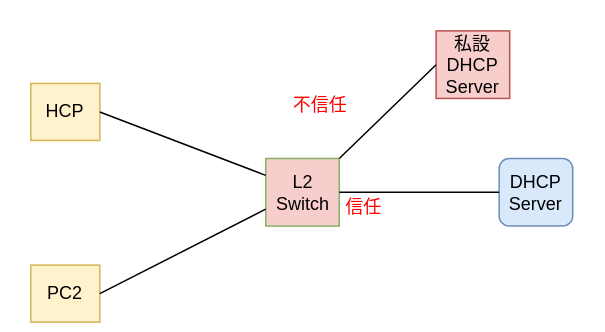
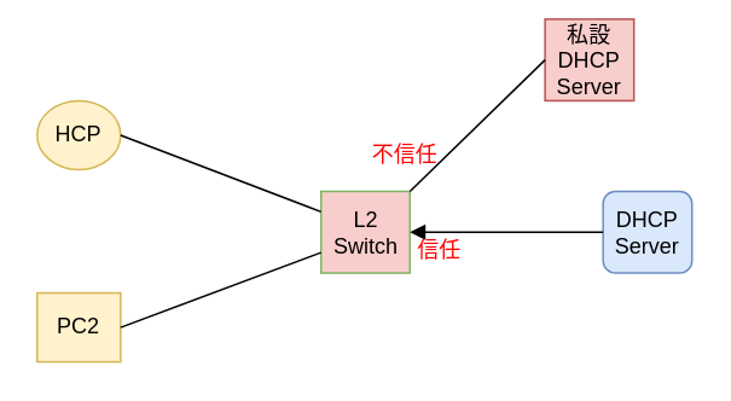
- <mxCell id="5" value="私設&lt;br&gt;DHCP Server" style="rounded=0;whiteSpace=wrap;html=1;fillColor=#f8cecc;strokeColor=#b85450;" vertex="1" parent="1"><mxGeometry x="290" y="20" width="49" height="45" as="geometry" /></mxCell>
+ <mxCell id="5" value="私設&lt;br&gt;DHCP Server" style="rounded=0;whiteSpace=wrap;html=1;fillColor=#f8cecc;strokeColor=#b85450;" vertex="1" parent="1"><mxGeometry x="300" y="10" width="49" height="45" as="geometry" /></mxCell>
- <mxCell id="12" value="&lt;font color=&quot;#FF0000&quot;&gt;不信任&lt;/font&gt;" style="text;html=1;strokeColor=none;fillColor=none;align=center;verticalAlign=middle;whiteSpace=wrap;rounded=0;" vertex="1" parent="1"><mxGeometry x="193" y="60" width="40" height="20" as="geometry" /></mxCell>
+ <mxCell id="12" value="&lt;font color=&quot;#FF0000&quot;&gt;不信任&lt;/font&gt;" style="text;html=1;strokeColor=none;fillColor=none;align=center;verticalAlign=middle;whiteSpace=wrap;rounded=0;" vertex="1" parent="1"><mxGeometry x="203" y="75" width="40" height="20" as="geometry" /></mxCell>
- <mxCell id="2" value="HCP" style="rounded=0;whiteSpace=wrap;html=1;fillColor=#fff2cc;strokeColor=#d6b656;" vertex="1" parent="1"><mxGeometry x="20" y="55" width="46" height="38" as="geometry" /></mxCell>
+ <mxCell id="2" value="HCP" style="ellipse;whiteSpace=wrap;html=1;fillColor=#fff2cc;strokeColor=#d6b656;" vertex="1" parent="1"><mxGeometry x="20" y="55" width="46" height="38" as="geometry" /></mxCell>
- <mxCell id="10" value="" style="endArrow=none;html=1;exitX=0;exitY=0.5;exitDx=0;exitDy=0;entryX=1;entryY=0.5;entryDx=0;entryDy=0;" edge="1" parent="1" source="6" target="4"><mxGeometry width="50" height="50" relative="1" as="geometry"><mxPoint x="206.5" y="146.25" as="sourcePoint" /><mxPoint x="96" y="104" as="targetPoint" /></mxGeometry></mxCell>
+ <mxCell id="10" value="" style="endArrow=block;html=1;exitX=0;exitY=0.5;exitDx=0;exitDy=0;entryX=1;entryY=0.5;entryDx=0;entryDy=0;" edge="1" parent="1" source="6" target="4"><mxGeometry width="50" height="50" relative="1" as="geometry"><mxPoint x="206.5" y="146.25" as="sourcePoint" /><mxPoint x="96" y="104" as="targetPoint" /></mxGeometry></mxCell>
- <mxCell id="3" value="PC2" style="rounded=0;whiteSpace=wrap;html=1;fillColor=#fff2cc;strokeColor=#d6b656;" vertex="1" parent="1"><mxGeometry x="20" y="176" width="46" height="38" as="geometry" /></mxCell>
+ <mxCell id="3" value="PC2" style="rounded=0;whiteSpace=wrap;html=1;fillColor=#fff2cc;strokeColor=#d6b656;" vertex="1" parent="1"><mxGeometry x="20" y="161" width="46" height="38" as="geometry" /></mxCell>
